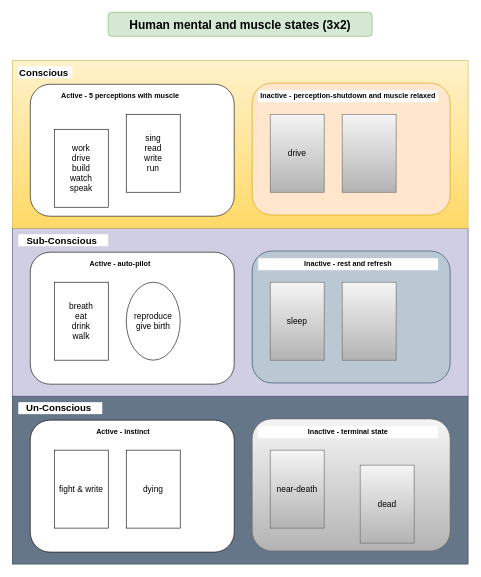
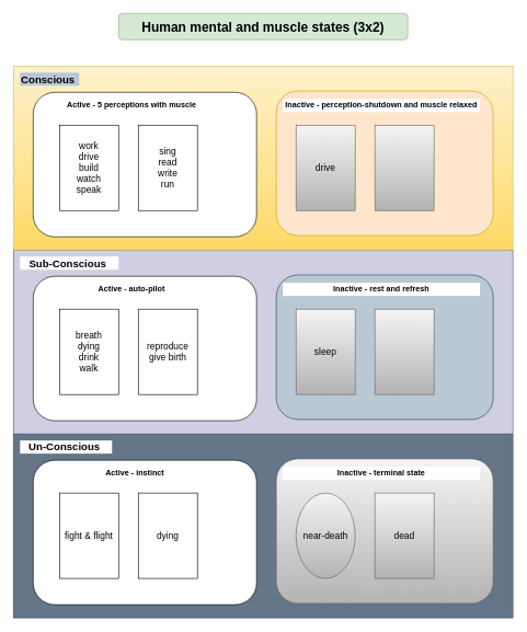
- <mxCell id="28" value="&lt;b&gt;&lt;font style=&quot;font-size: 16px;&quot;&gt;Conscious&amp;nbsp;&lt;/font&gt;&lt;/b&gt;" style="rounded=0;whiteSpace=wrap;html=1;strokeColor=none;" vertex="1" parent="1"><mxGeometry x="30" y="110" width="90" height="20" as="geometry" /></mxCell>
+ <mxCell id="28" value="&lt;b&gt;&lt;font style=&quot;font-size: 16px;&quot;&gt;Conscious&amp;nbsp;&lt;/font&gt;&lt;/b&gt;" style="rounded=0;whiteSpace=wrap;html=1;strokeColor=none;fillColor=#bac8d3;" vertex="1" parent="1"><mxGeometry x="30" y="110" width="90" height="20" as="geometry" /></mxCell>
- <mxCell id="29" value="&lt;font style=&quot;font-size: 14px;&quot;&gt;work&lt;/font&gt;&lt;div style=&quot;font-size: 14px;&quot;&gt;&lt;font style=&quot;font-size: 14px;&quot;&gt;drive&lt;/font&gt;&lt;/div&gt;&lt;div style=&quot;font-size: 14px;&quot;&gt;&lt;font style=&quot;font-size: 14px;&quot;&gt;build&lt;/font&gt;&lt;/div&gt;&lt;div style=&quot;font-size: 14px;&quot;&gt;&lt;font style=&quot;font-size: 14px;&quot;&gt;watch&lt;/font&gt;&lt;/div&gt;&lt;div style=&quot;font-size: 14px;&quot;&gt;&lt;font style=&quot;font-size: 14px;&quot;&gt;speak&lt;/font&gt;&lt;/div&gt;" style="rounded=0;whiteSpace=wrap;html=1;align=center;" vertex="1" parent="1"><mxGeometry x="90" y="215" width="90" height="130" as="geometry" /></mxCell>
+ <mxCell id="29" value="&lt;font style=&quot;font-size: 14px;&quot;&gt;work&lt;/font&gt;&lt;div style=&quot;font-size: 14px;&quot;&gt;&lt;font style=&quot;font-size: 14px;&quot;&gt;drive&lt;/font&gt;&lt;/div&gt;&lt;div style=&quot;font-size: 14px;&quot;&gt;&lt;font style=&quot;font-size: 14px;&quot;&gt;build&lt;/font&gt;&lt;/div&gt;&lt;div style=&quot;font-size: 14px;&quot;&gt;&lt;font style=&quot;font-size: 14px;&quot;&gt;watch&lt;/font&gt;&lt;/div&gt;&lt;div style=&quot;font-size: 14px;&quot;&gt;&lt;font style=&quot;font-size: 14px;&quot;&gt;speak&lt;/font&gt;&lt;/div&gt;" style="rounded=0;whiteSpace=wrap;html=1;align=center;" vertex="1" parent="1"><mxGeometry x="90" y="190" width="90" height="130" as="geometry" /></mxCell>
- <mxCell id="18" value="&lt;span style=&quot;font-size: 14px;&quot;&gt;breath&lt;/span&gt;&lt;div&gt;&lt;span style=&quot;font-size: 14px;&quot;&gt;eat&lt;/span&gt;&lt;/div&gt;&lt;div&gt;&lt;span style=&quot;font-size: 14px;&quot;&gt;drink&lt;/span&gt;&lt;/div&gt;&lt;div&gt;&lt;span style=&quot;font-size: 14px;&quot;&gt;walk&lt;/span&gt;&lt;/div&gt;" style="rounded=0;whiteSpace=wrap;html=1;align=center;" vertex="1" parent="1"><mxGeometry x="90" y="470" width="90" height="130" as="geometry" /></mxCell>
+ <mxCell id="18" value="&lt;span style=&quot;font-size: 14px;&quot;&gt;breath&lt;/span&gt;&lt;div&gt;&lt;span style=&quot;font-size: 14px;&quot;&gt;dying&lt;/span&gt;&lt;/div&gt;&lt;div&gt;&lt;span style=&quot;font-size: 14px;&quot;&gt;drink&lt;/span&gt;&lt;/div&gt;&lt;div&gt;&lt;span style=&quot;font-size: 14px;&quot;&gt;walk&lt;/span&gt;&lt;/div&gt;" style="rounded=0;whiteSpace=wrap;html=1;align=center;" vertex="1" parent="1"><mxGeometry x="90" y="470" width="90" height="130" as="geometry" /></mxCell>
- <mxCell id="20" value="&lt;div style=&quot;font-size: 14px;&quot;&gt;reproduce&lt;/div&gt;&lt;div style=&quot;font-size: 14px;&quot;&gt;give birth&lt;/div&gt;" style="ellipse;whiteSpace=wrap;html=1;align=center;" vertex="1" parent="1"><mxGeometry x="210" y="470" width="90" height="130" as="geometry" /></mxCell>
+ <mxCell id="20" value="&lt;div style=&quot;font-size: 14px;&quot;&gt;reproduce&lt;/div&gt;&lt;div style=&quot;font-size: 14px;&quot;&gt;give birth&lt;/div&gt;" style="rounded=0;whiteSpace=wrap;html=1;align=center;" vertex="1" parent="1"><mxGeometry x="210" y="470" width="90" height="130" as="geometry" /></mxCell>
- <mxCell id="8" value="&lt;span style=&quot;font-size: 14px;&quot;&gt;fight &amp;amp; write&lt;/span&gt;" style="rounded=0;whiteSpace=wrap;html=1;align=center;" vertex="1" parent="1"><mxGeometry x="90" y="750" width="90" height="130" as="geometry" /></mxCell>
+ <mxCell id="8" value="&lt;span style=&quot;font-size: 14px;&quot;&gt;fight &amp;amp; flight&lt;/span&gt;" style="rounded=0;whiteSpace=wrap;html=1;align=center;" vertex="1" parent="1"><mxGeometry x="90" y="750" width="90" height="130" as="geometry" /></mxCell>
- <mxCell id="9" value="&lt;font style=&quot;font-size: 14px;&quot;&gt;near-death&lt;/font&gt;" style="rounded=0;whiteSpace=wrap;html=1;align=center;fillColor=#f5f5f5;gradientColor=#b3b3b3;strokeColor=#666666;" vertex="1" parent="1"><mxGeometry x="450" y="750" width="90" height="130" as="geometry" /></mxCell>
+ <mxCell id="9" value="&lt;font style=&quot;font-size: 14px;&quot;&gt;near-death&lt;/font&gt;" style="ellipse;whiteSpace=wrap;html=1;align=center;fillColor=#f5f5f5;gradientColor=#b3b3b3;strokeColor=#666666;" vertex="1" parent="1"><mxGeometry x="450" y="750" width="90" height="130" as="geometry" /></mxCell>
- <mxCell id="11" value="&lt;span style=&quot;font-size: 14px;&quot;&gt;dead&lt;/span&gt;" style="rounded=0;whiteSpace=wrap;html=1;align=center;fillColor=#f5f5f5;gradientColor=#b3b3b3;strokeColor=#666666;" vertex="1" parent="1"><mxGeometry x="600" y="775" width="90" height="130" as="geometry" /></mxCell>
+ <mxCell id="11" value="&lt;span style=&quot;font-size: 14px;&quot;&gt;dead&lt;/span&gt;" style="rounded=0;whiteSpace=wrap;html=1;align=center;fillColor=#f5f5f5;gradientColor=#b3b3b3;strokeColor=#666666;" vertex="1" parent="1"><mxGeometry x="570" y="750" width="90" height="130" as="geometry" /></mxCell>
